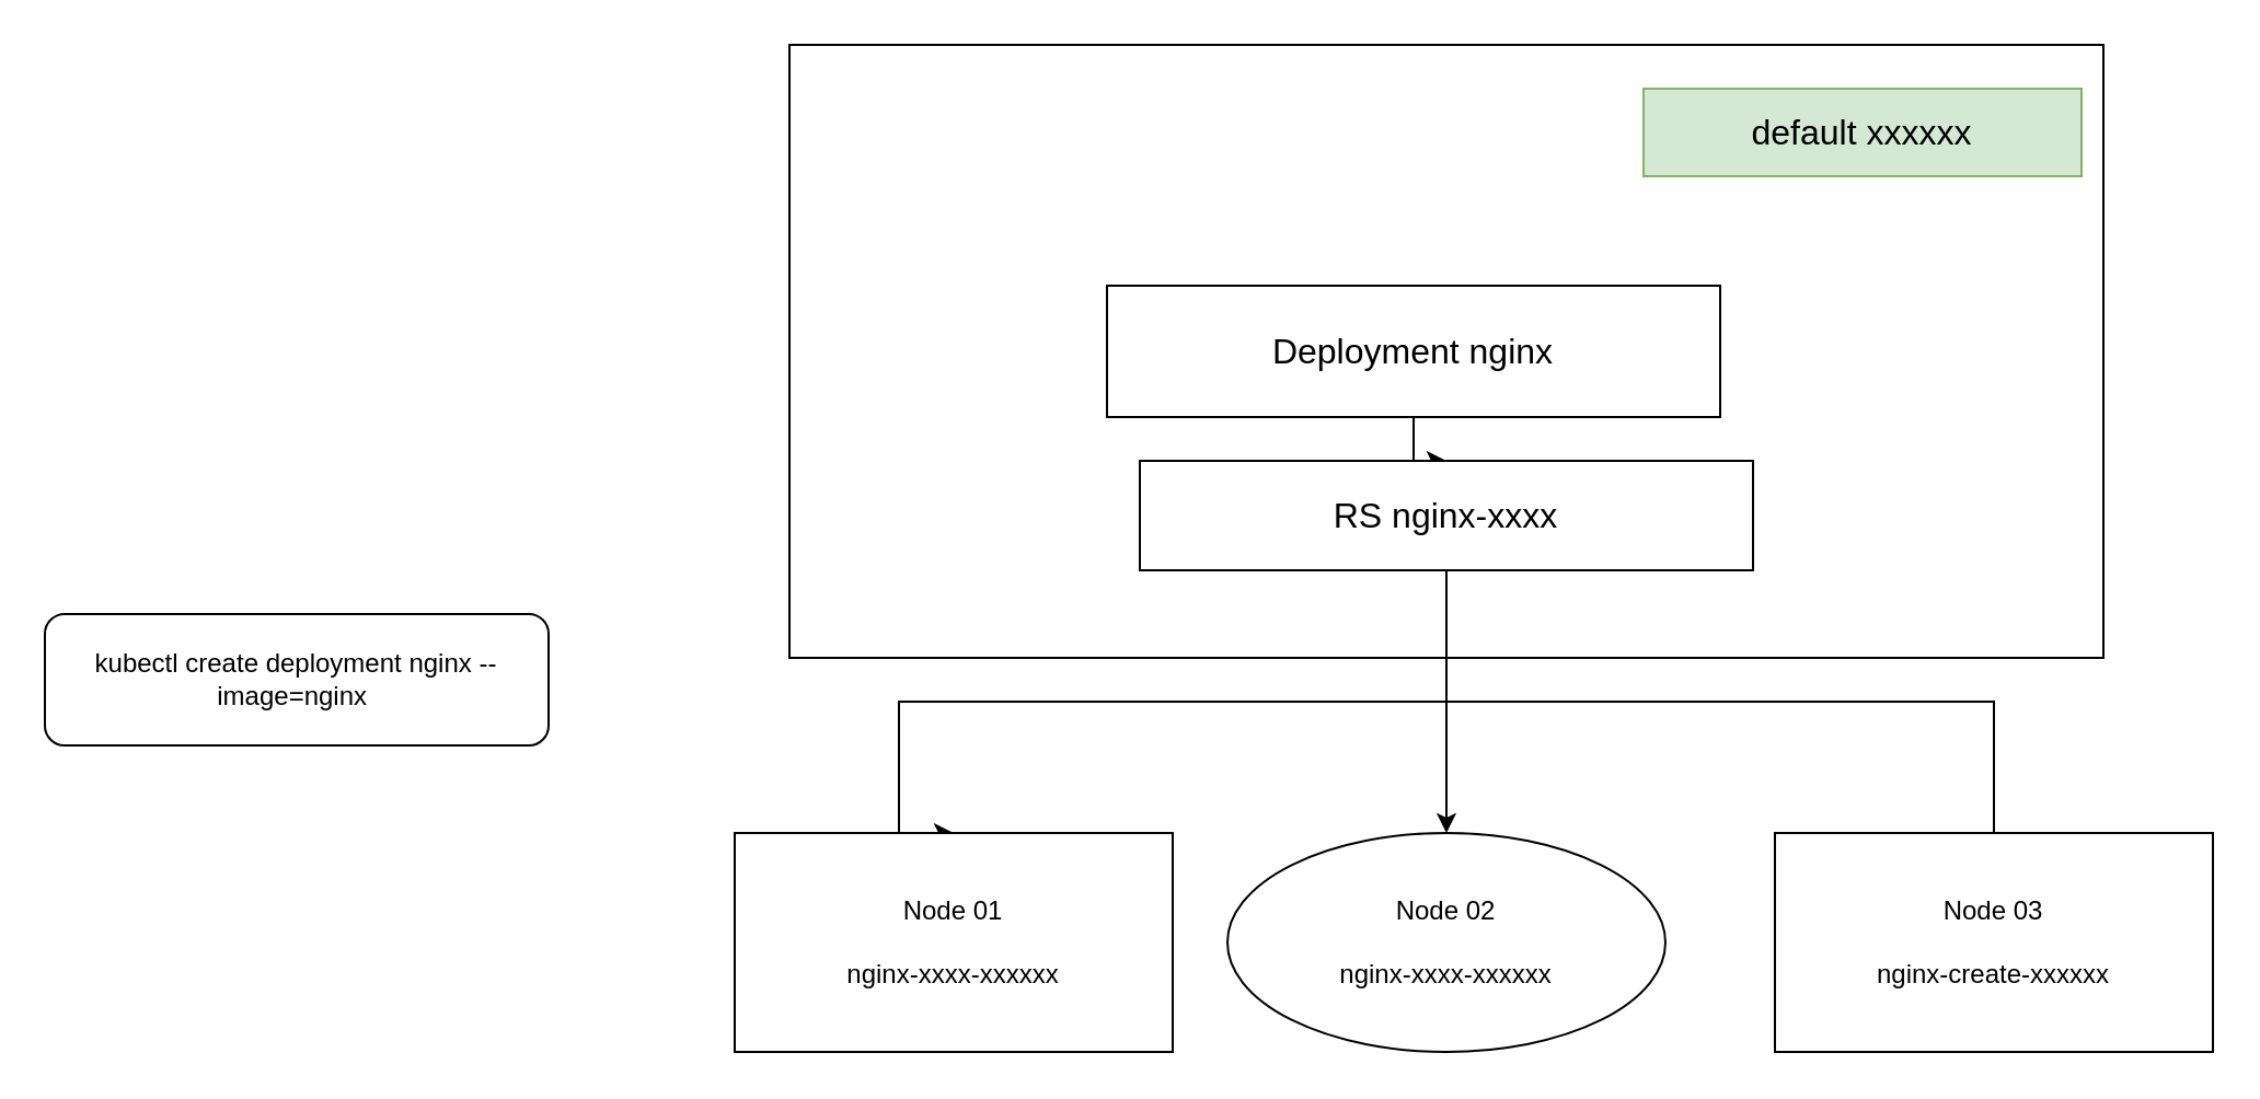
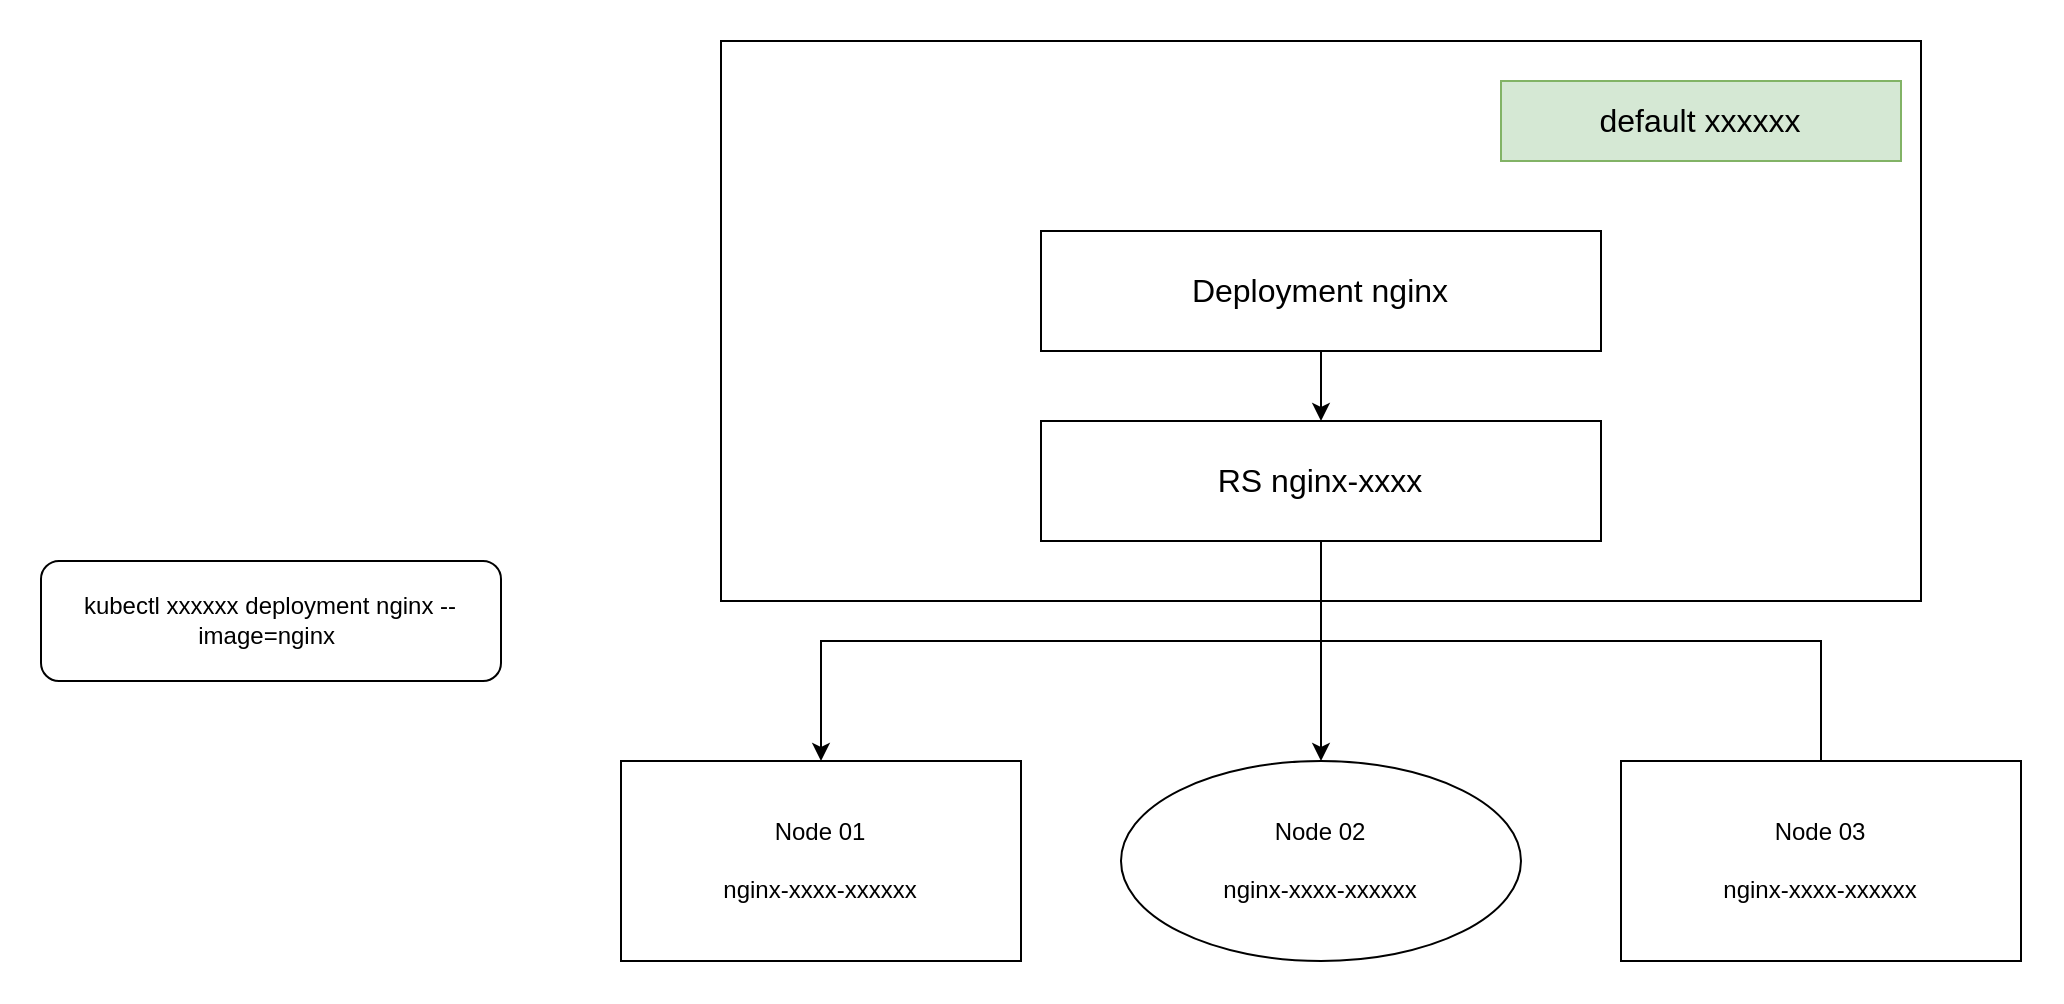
- <mxCell id="4" value="&lt;font style=&quot;font-size: 16px;&quot;&gt;Deployment nginx&lt;/font&gt;" style="rounded=0;whiteSpace=wrap;html=1;" vertex="1" parent="1"><mxGeometry x="505" y="130" width="280" height="60" as="geometry" /></mxCell>
+ <mxCell id="4" value="&lt;font style=&quot;font-size: 16px;&quot;&gt;Deployment nginx&lt;/font&gt;" style="rounded=0;whiteSpace=wrap;html=1;" vertex="1" parent="1"><mxGeometry x="520" y="115" width="280" height="60" as="geometry" /></mxCell>
- <mxCell id="8" value="&lt;font style=&quot;font-size: 16px;&quot;&gt;RS nginx-xxxx&lt;/font&gt;" style="rounded=0;whiteSpace=wrap;html=1;" vertex="1" parent="1"><mxGeometry x="520" y="210" width="280" height="50" as="geometry" /></mxCell>
+ <mxCell id="8" value="&lt;font style=&quot;font-size: 16px;&quot;&gt;RS nginx-xxxx&lt;/font&gt;" style="rounded=0;whiteSpace=wrap;html=1;" vertex="1" parent="1"><mxGeometry x="520" y="210" width="280" height="60" as="geometry" /></mxCell>
- <mxCell id="9" value="kubectl create deployment nginx --image=nginx&amp;nbsp;" style="rounded=1;whiteSpace=wrap;html=1;" vertex="1" parent="1"><mxGeometry x="20" y="280" width="230" height="60" as="geometry" /></mxCell>
+ <mxCell id="9" value="kubectl xxxxxx deployment nginx --image=nginx&amp;nbsp;" style="rounded=1;whiteSpace=wrap;html=1;" vertex="1" parent="1"><mxGeometry x="20" y="280" width="230" height="60" as="geometry" /></mxCell>
- <mxCell id="10" value="Node 01&lt;br&gt;&lt;br&gt;nginx-xxxx-xxxxxx" style="rounded=0;whiteSpace=wrap;html=1;" vertex="1" parent="1"><mxGeometry x="335" y="380" width="200" height="100" as="geometry" /></mxCell>
+ <mxCell id="10" value="Node 01&lt;br&gt;&lt;br&gt;nginx-xxxx-xxxxxx" style="rounded=0;whiteSpace=wrap;html=1;" vertex="1" parent="1"><mxGeometry x="310" y="380" width="200" height="100" as="geometry" /></mxCell>
- <mxCell id="12" value="Node 03&lt;br&gt;&lt;br&gt;nginx-create-xxxxxx" style="rounded=0;whiteSpace=wrap;html=1;" vertex="1" parent="1"><mxGeometry x="810" y="380" width="200" height="100" as="geometry" /></mxCell>
+ <mxCell id="12" value="Node 03&lt;br&gt;&lt;br&gt;nginx-xxxx-xxxxxx" style="rounded=0;whiteSpace=wrap;html=1;" vertex="1" parent="1"><mxGeometry x="810" y="380" width="200" height="100" as="geometry" /></mxCell>
